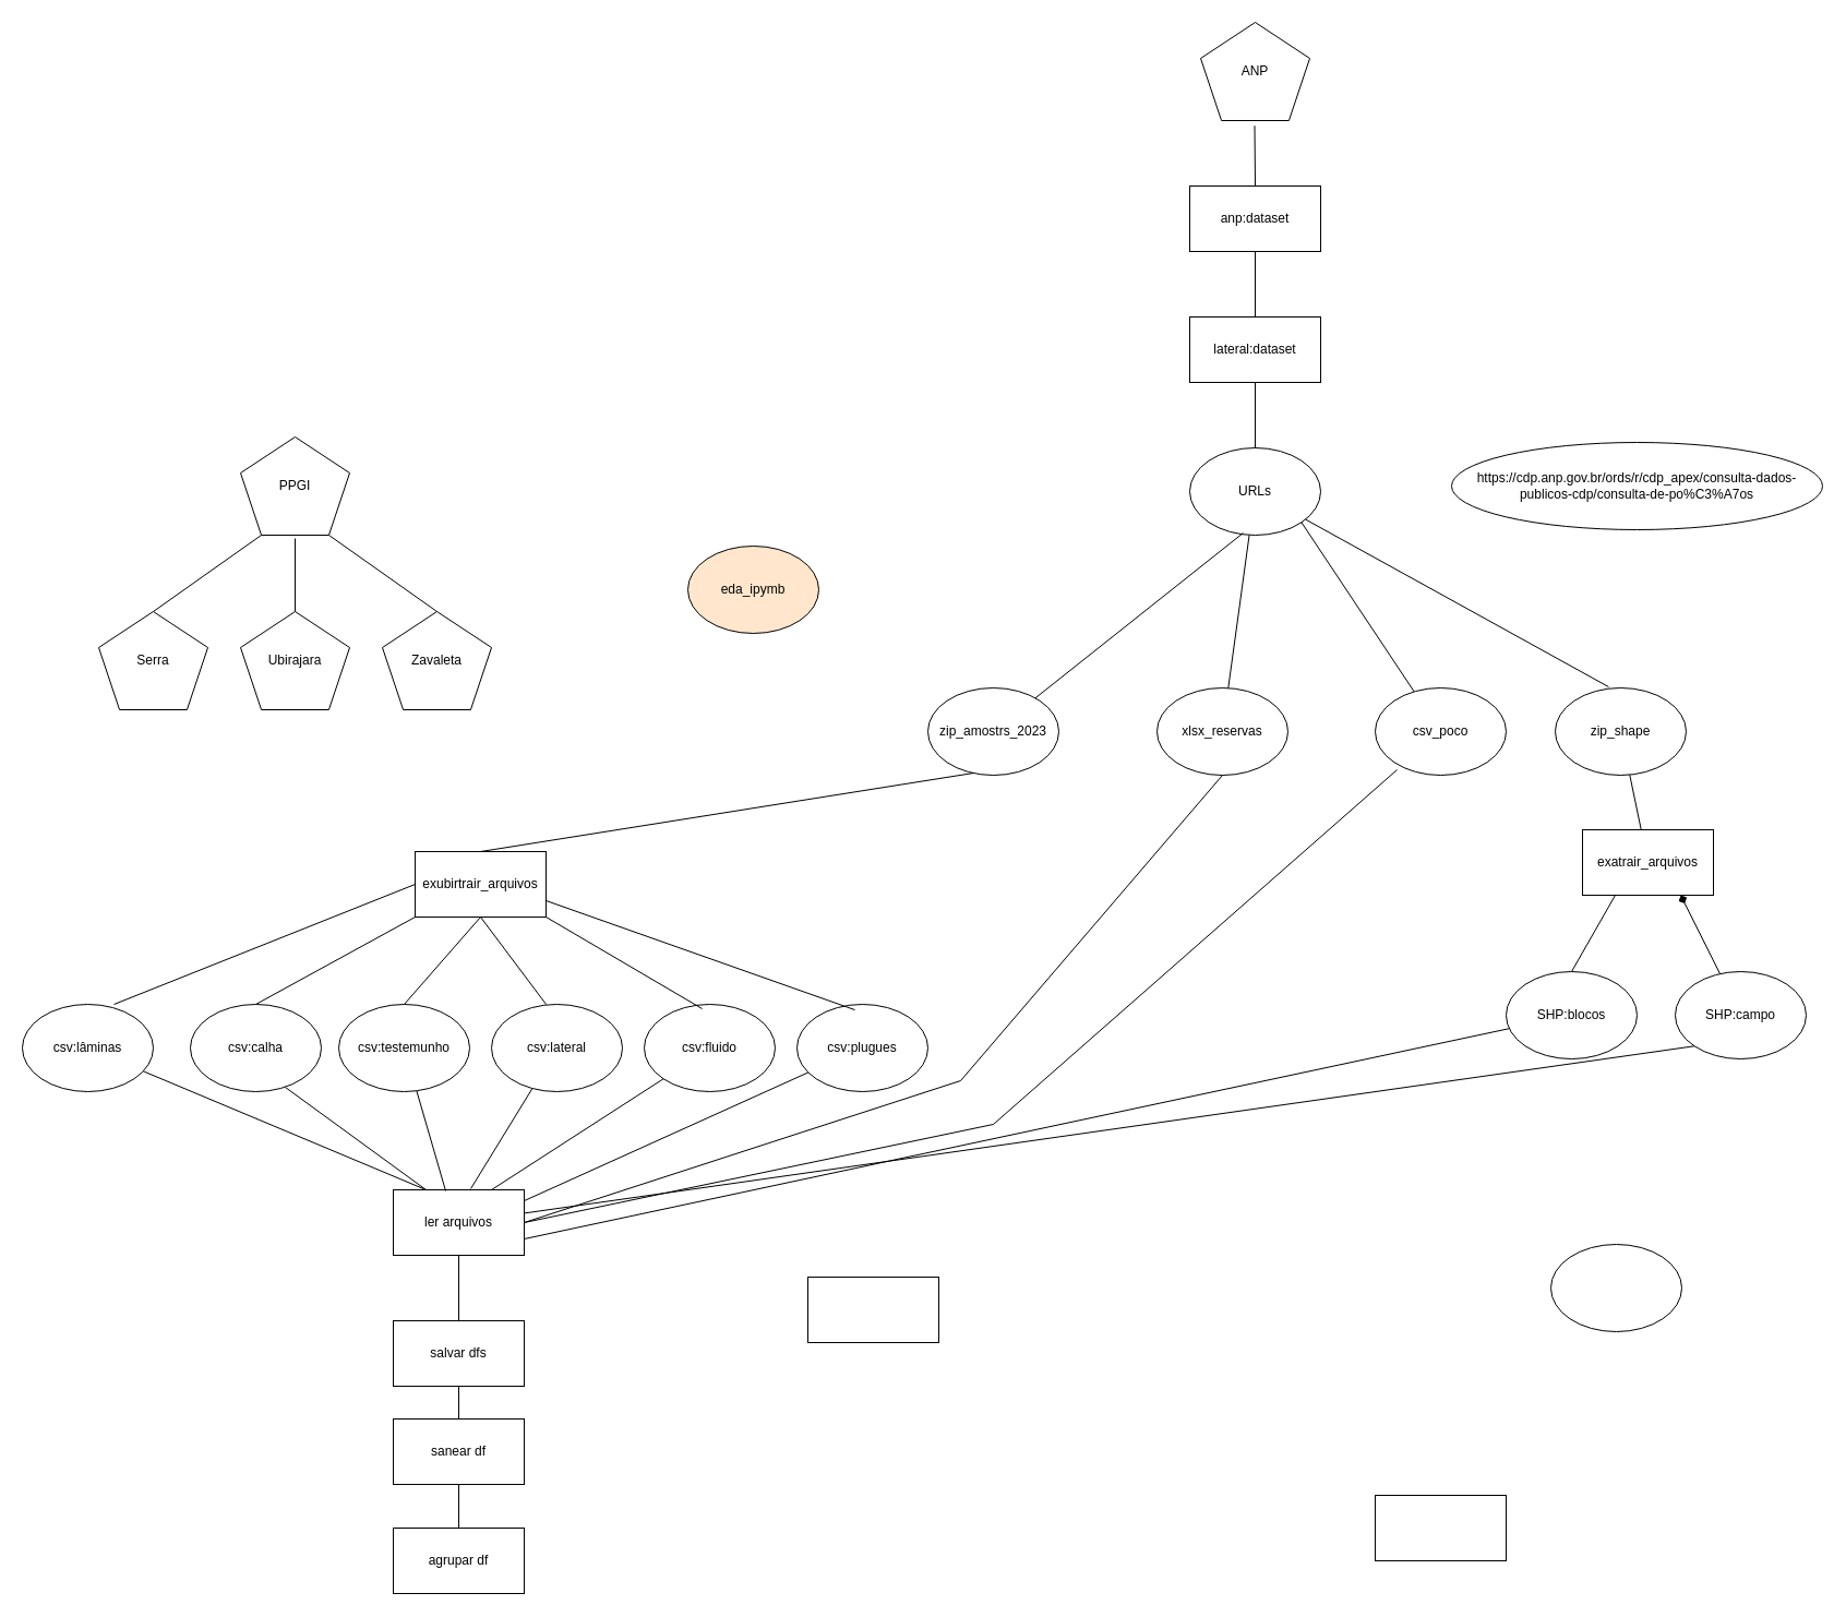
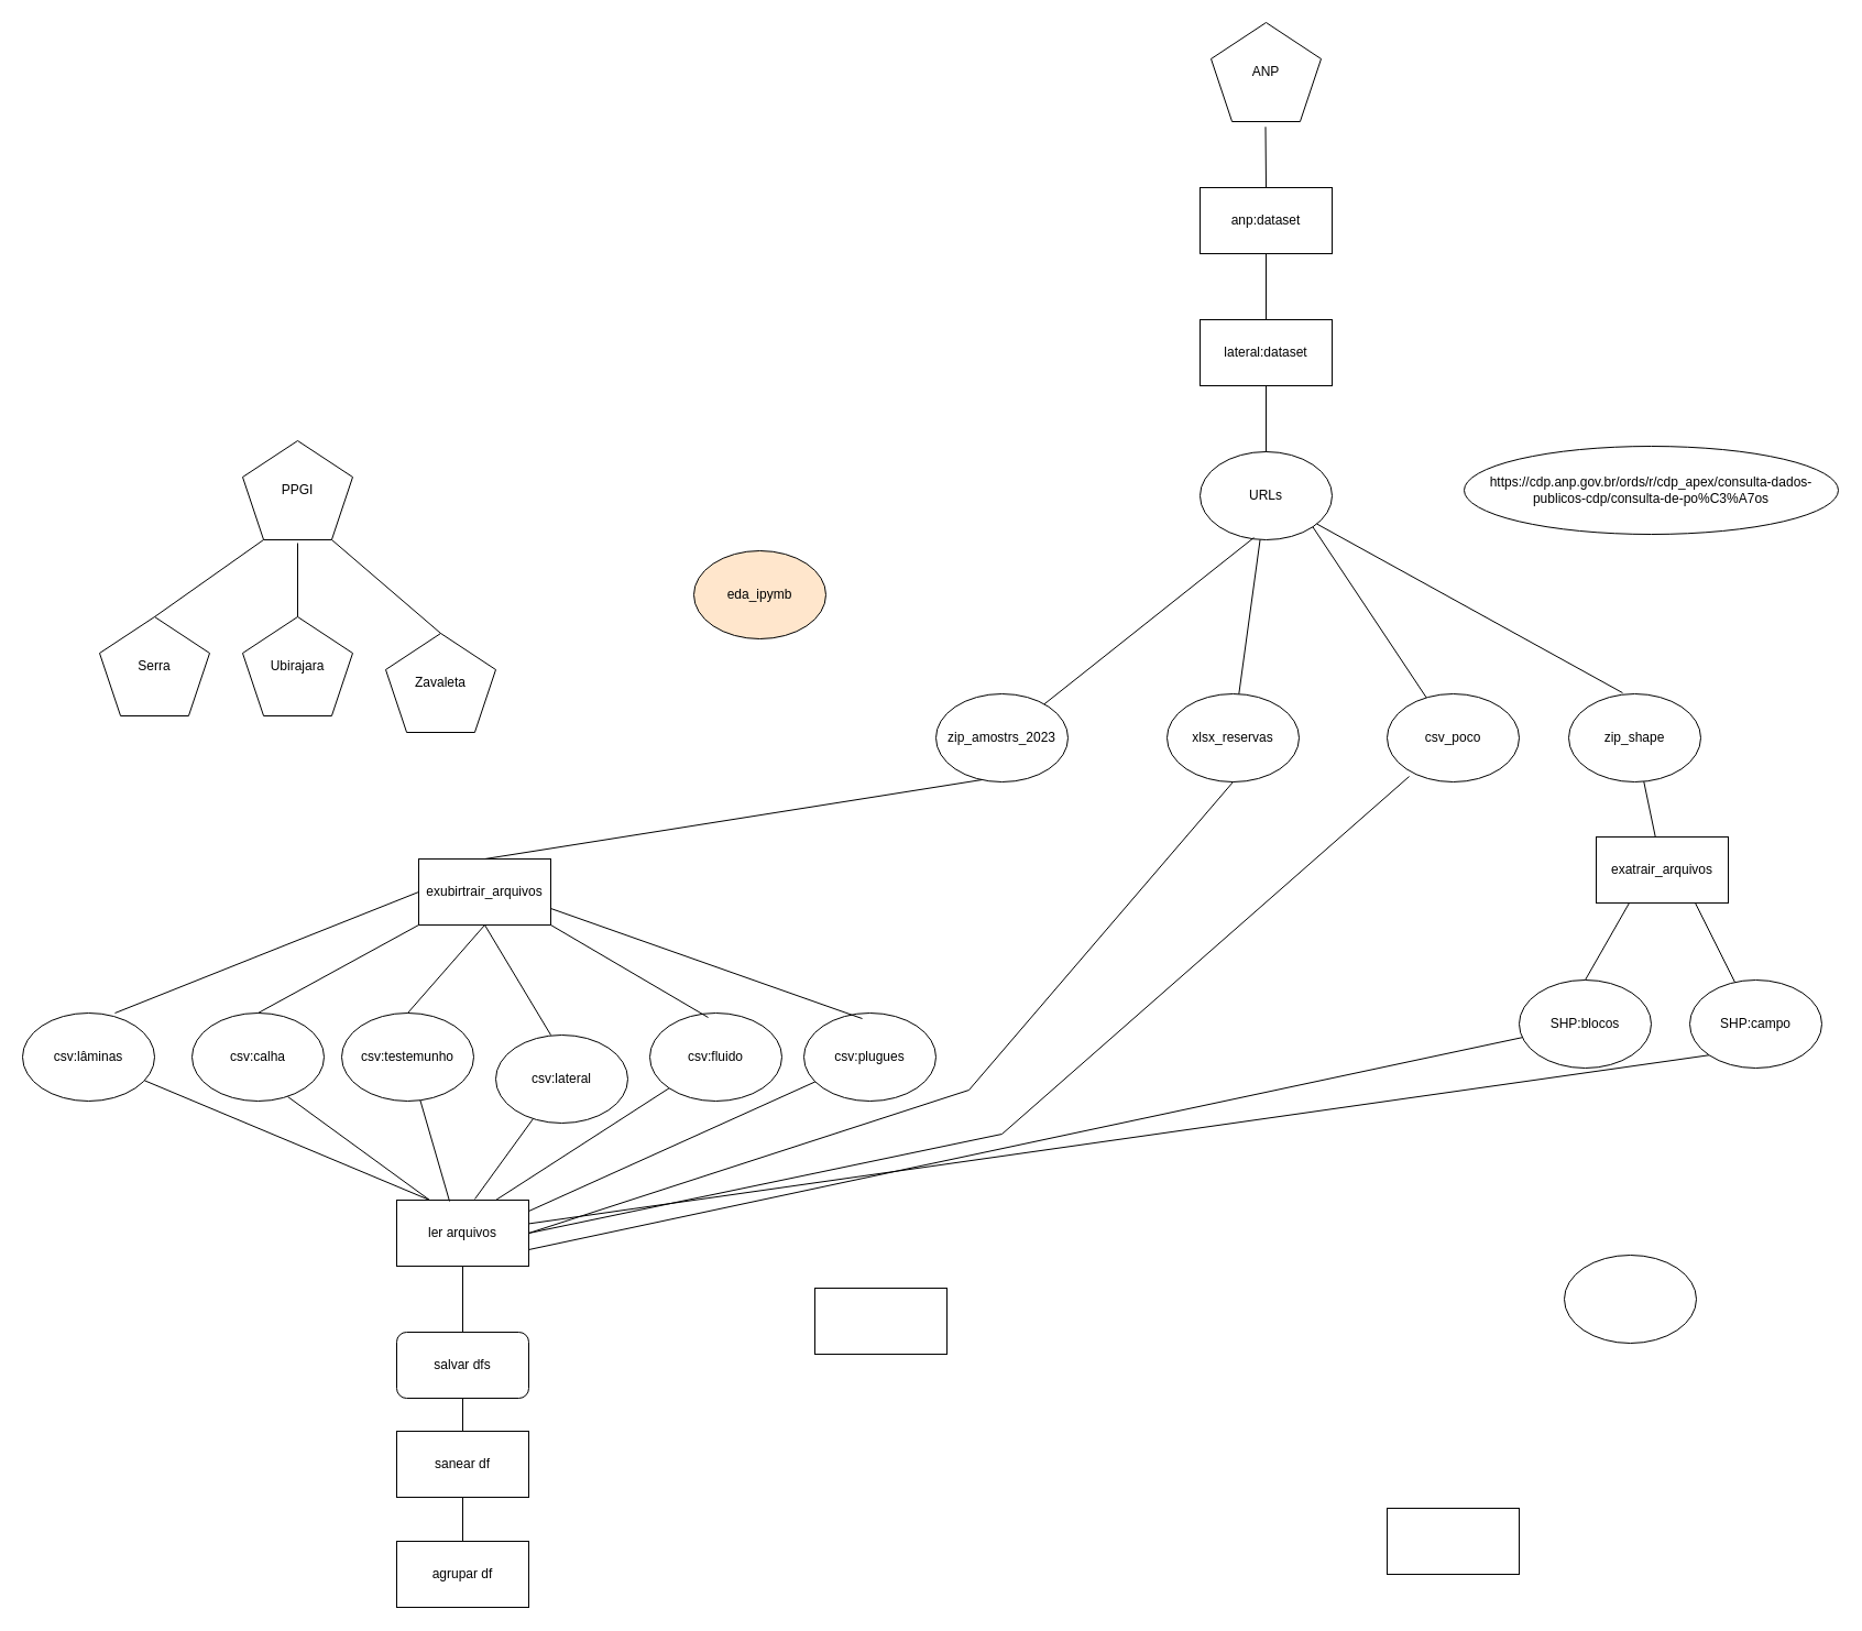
- <mxCell id="23" value="Zavaleta" style="whiteSpace=wrap;html=1;shape=mxgraph.basic.pentagon" vertex="1" parent="1"><mxGeometry x="350" y="560" width="100" height="90" as="geometry" /></mxCell>
+ <mxCell id="23" value="Zavaleta" style="whiteSpace=wrap;html=1;shape=mxgraph.basic.pentagon" vertex="1" parent="1"><mxGeometry x="350" y="575" width="100" height="90" as="geometry" /></mxCell>
- <mxCell id="52" value="" style="endArrow=diamond;html=1;rounded=0;entryX=0.75;entryY=1;entryDx=0;entryDy=0;" edge="1" parent="1" source="64" target="63"><mxGeometry width="50" height="50" relative="1" as="geometry"><mxPoint x="876" y="1320" as="sourcePoint" /><mxPoint x="926" y="1270" as="targetPoint" /></mxGeometry></mxCell>
+ <mxCell id="52" value="" style="endArrow=none;html=1;rounded=0;entryX=0.75;entryY=1;entryDx=0;entryDy=0;" edge="1" parent="1" source="64" target="63"><mxGeometry width="50" height="50" relative="1" as="geometry"><mxPoint x="876" y="1320" as="sourcePoint" /><mxPoint x="926" y="1270" as="targetPoint" /></mxGeometry></mxCell>
- <mxCell id="29" value="csv:lateral" style="ellipse;whiteSpace=wrap;html=1;" vertex="1" parent="1"><mxGeometry x="450" y="920" width="120" height="80" as="geometry" /></mxCell>
+ <mxCell id="29" value="csv:lateral" style="ellipse;whiteSpace=wrap;html=1;" vertex="1" parent="1"><mxGeometry x="450" y="940" width="120" height="80" as="geometry" /></mxCell>
- <mxCell id="44" value="salvar dfs" style="rounded=0;whiteSpace=wrap;html=1;" vertex="1" parent="1"><mxGeometry x="360" y="1210" width="120" height="60" as="geometry" /></mxCell>
+ <mxCell id="44" value="salvar dfs" style="whiteSpace=wrap;html=1;rounded=1;" vertex="1" parent="1"><mxGeometry x="360" y="1210" width="120" height="60" as="geometry" /></mxCell>
